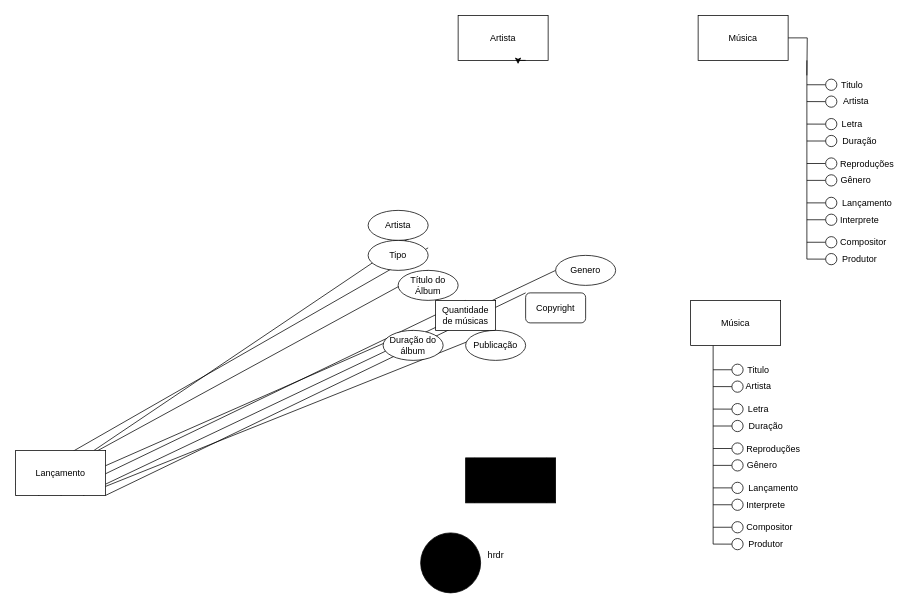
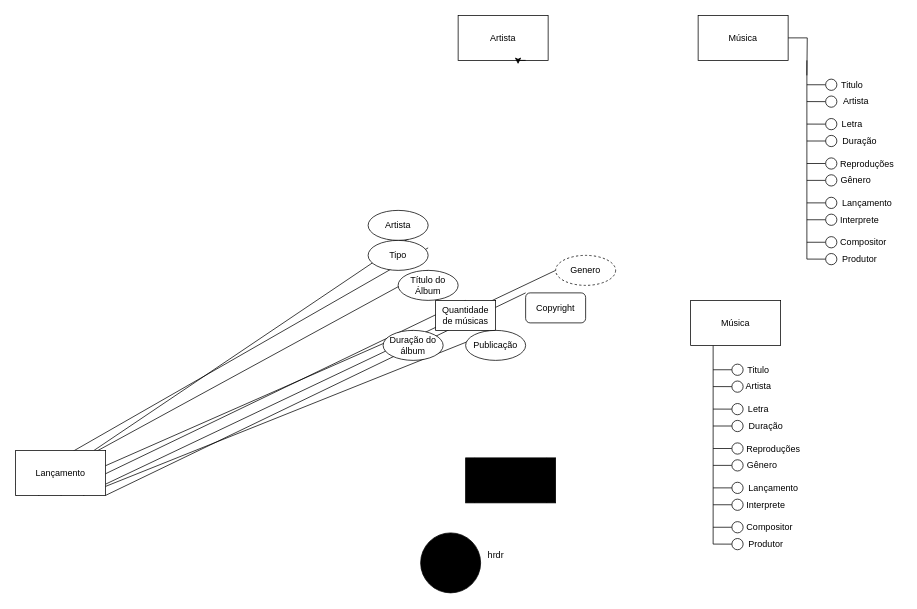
- <mxCell id="22" value="Genero" style="ellipse;whiteSpace=wrap;html=1;" vertex="1" parent="1"><mxGeometry x="740" y="340" width="80" height="40" as="geometry" /></mxCell>
+ <mxCell id="22" value="Genero" style="ellipse;whiteSpace=wrap;html=1;dashed=1;" vertex="1" parent="1"><mxGeometry x="740" y="340" width="80" height="40" as="geometry" /></mxCell>
